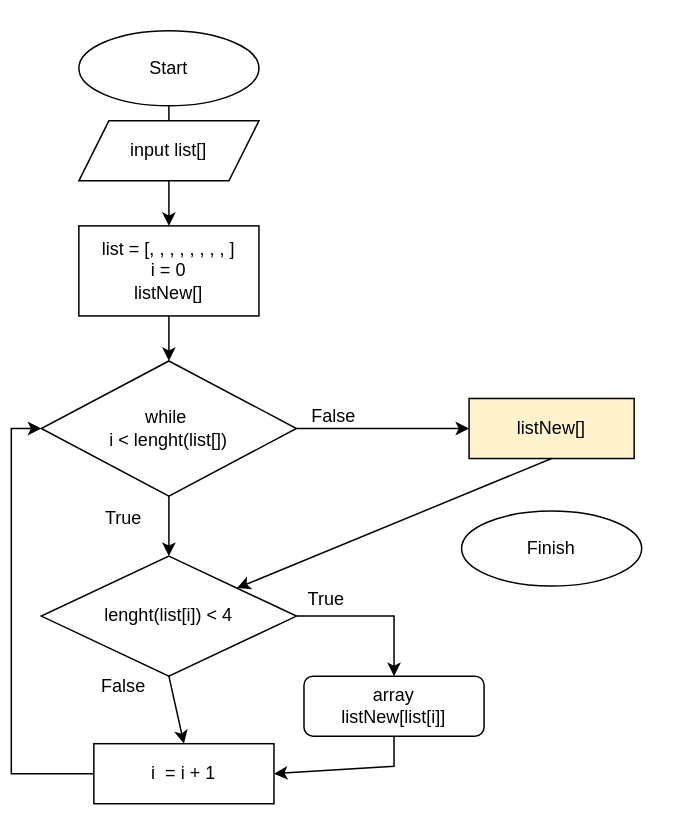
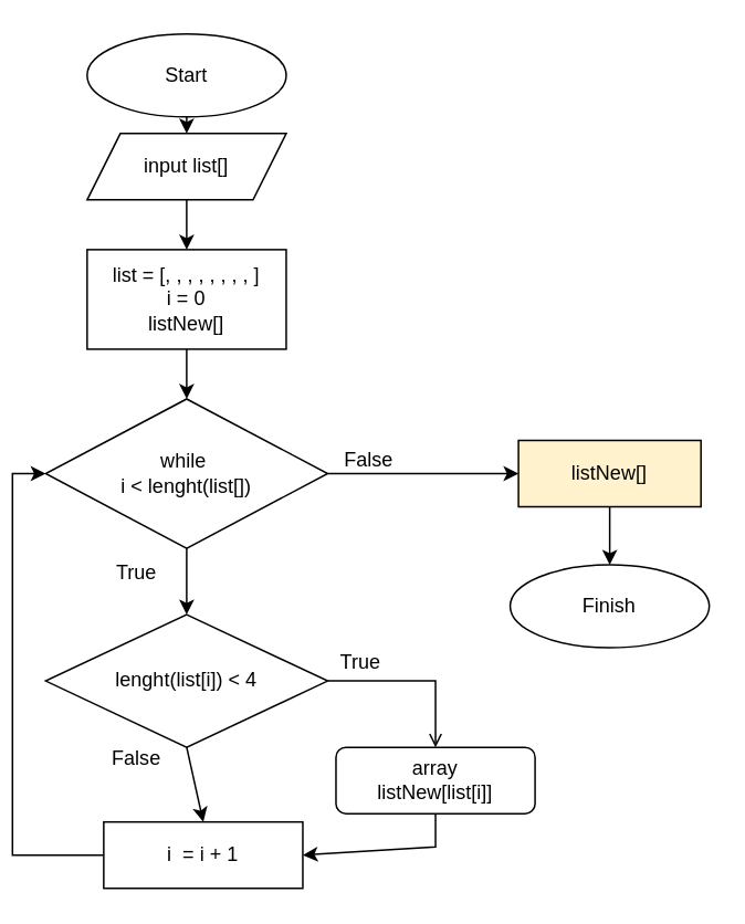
- <mxCell id="15" value="" style="endArrow=none;html=1;rounded=0;exitX=0.5;exitY=1;exitDx=0;exitDy=0;entryX=0.5;entryY=0;entryDx=0;entryDy=0;" edge="1" parent="1" source="2" target="3"><mxGeometry width="50" height="50" relative="1" as="geometry"><mxPoint x="255" y="340" as="sourcePoint" /><mxPoint x="305" y="290" as="targetPoint" /></mxGeometry></mxCell>
+ <mxCell id="15" value="" style="endArrow=classic;html=1;rounded=0;exitX=0.5;exitY=1;exitDx=0;exitDy=0;entryX=0.5;entryY=0;entryDx=0;entryDy=0;" edge="1" parent="1" source="2" target="3"><mxGeometry width="50" height="50" relative="1" as="geometry"><mxPoint x="255" y="340" as="sourcePoint" /><mxPoint x="305" y="290" as="targetPoint" /></mxGeometry></mxCell>
- <mxCell id="22" value="" style="endArrow=classic;html=1;rounded=0;exitX=0.5;exitY=1;exitDx=0;exitDy=0;" edge="1" parent="1" source="13" target="6"><mxGeometry width="50" height="50" relative="1" as="geometry"><mxPoint x="220" y="340" as="sourcePoint" /><mxPoint x="270" y="290" as="targetPoint" /></mxGeometry></mxCell>
+ <mxCell id="22" value="" style="endArrow=classic;html=1;rounded=0;exitX=0.5;exitY=1;exitDx=0;exitDy=0;entryX=0.5;entryY=0;entryDx=0;entryDy=0;" edge="1" parent="1" source="13" target="14"><mxGeometry width="50" height="50" relative="1" as="geometry"><mxPoint x="220" y="340" as="sourcePoint" /><mxPoint x="270" y="290" as="targetPoint" /></mxGeometry></mxCell>
- <mxCell id="19" value="" style="endArrow=classic;html=1;rounded=0;exitX=1;exitY=0.5;exitDx=0;exitDy=0;entryX=0.5;entryY=0;entryDx=0;entryDy=0;" edge="1" parent="1" source="6" target="11"><mxGeometry width="50" height="50" relative="1" as="geometry"><mxPoint x="220" y="340" as="sourcePoint" /><mxPoint x="270" y="290" as="targetPoint" /><Array as="points"><mxPoint x="255" y="410" /></Array></mxGeometry></mxCell>
+ <mxCell id="19" value="" style="endArrow=open;html=1;rounded=0;exitX=1;exitY=0.5;exitDx=0;exitDy=0;entryX=0.5;entryY=0;entryDx=0;entryDy=0;" edge="1" parent="1" source="6" target="11"><mxGeometry width="50" height="50" relative="1" as="geometry"><mxPoint x="220" y="340" as="sourcePoint" /><mxPoint x="270" y="290" as="targetPoint" /><Array as="points"><mxPoint x="255" y="410" /></Array></mxGeometry></mxCell>
